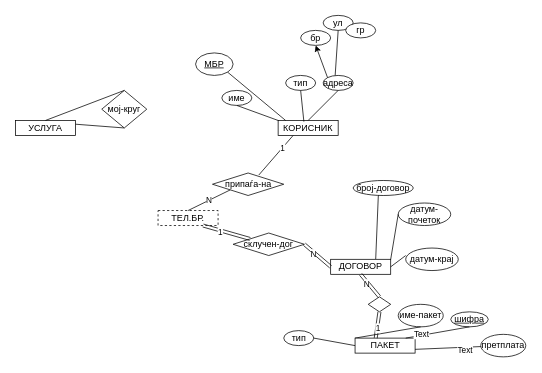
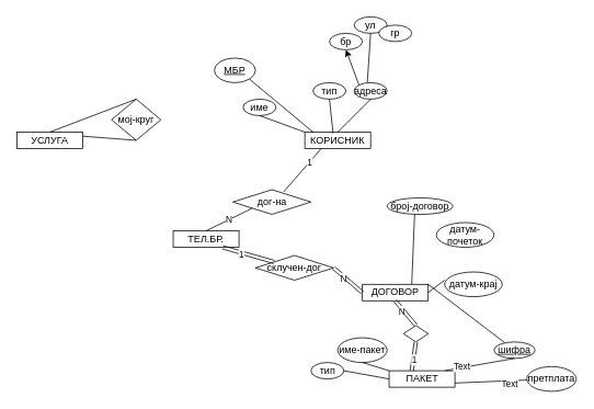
- <mxCell id="32" value="припаѓа-на" style="shape=rhombus;perimeter=rhombusPerimeter;whiteSpace=wrap;html=1;align=center;" vertex="1" parent="1"><mxGeometry x="282.5" y="230" width="95" height="30" as="geometry" /></mxCell>
+ <mxCell id="32" value="дог-на" style="shape=rhombus;perimeter=rhombusPerimeter;whiteSpace=wrap;html=1;align=center;" vertex="1" parent="1"><mxGeometry x="282.5" y="230" width="95" height="30" as="geometry" /></mxCell>
- <mxCell id="31" value="ТЕЛ.БР." style="rounded=0;whiteSpace=wrap;html=1;dashed=1;" vertex="1" parent="1"><mxGeometry x="210" y="280" width="80" height="20" as="geometry" /></mxCell>
+ <mxCell id="31" value="ТЕЛ.БР." style="rounded=0;whiteSpace=wrap;html=1;" vertex="1" parent="1"><mxGeometry x="210" y="280" width="80" height="20" as="geometry" /></mxCell>
- <mxCell id="16" value="" style="endArrow=none;html=1;rounded=0;exitX=1;exitY=0;exitDx=0;exitDy=0;entryX=0;entryY=0.5;entryDx=0;entryDy=0;" edge="1" parent="1" source="36" target="15"><mxGeometry width="50" height="50" relative="1" as="geometry"><mxPoint x="425.12" y="189.28" as="sourcePoint" /><mxPoint x="451.819" y="211.862" as="targetPoint" /></mxGeometry></mxCell>
+ <mxCell id="16" value="" style="endArrow=none;html=1;rounded=0;exitX=1;exitY=0;exitDx=0;exitDy=0;" edge="1" parent="1" source="36" target="23"><mxGeometry width="50" height="50" relative="1" as="geometry"><mxPoint x="425.12" y="189.28" as="sourcePoint" /><mxPoint x="451.819" y="211.862" as="targetPoint" /></mxGeometry></mxCell>
- <mxCell id="3" value="име-пакет" style="ellipse;whiteSpace=wrap;html=1;" vertex="1" parent="1"><mxGeometry x="530" y="405" width="60" height="30" as="geometry" /></mxCell>
+ <mxCell id="3" value="име-пакет" style="ellipse;whiteSpace=wrap;html=1;" vertex="1" parent="1"><mxGeometry x="410" y="410" width="60" height="30" as="geometry" /></mxCell>
